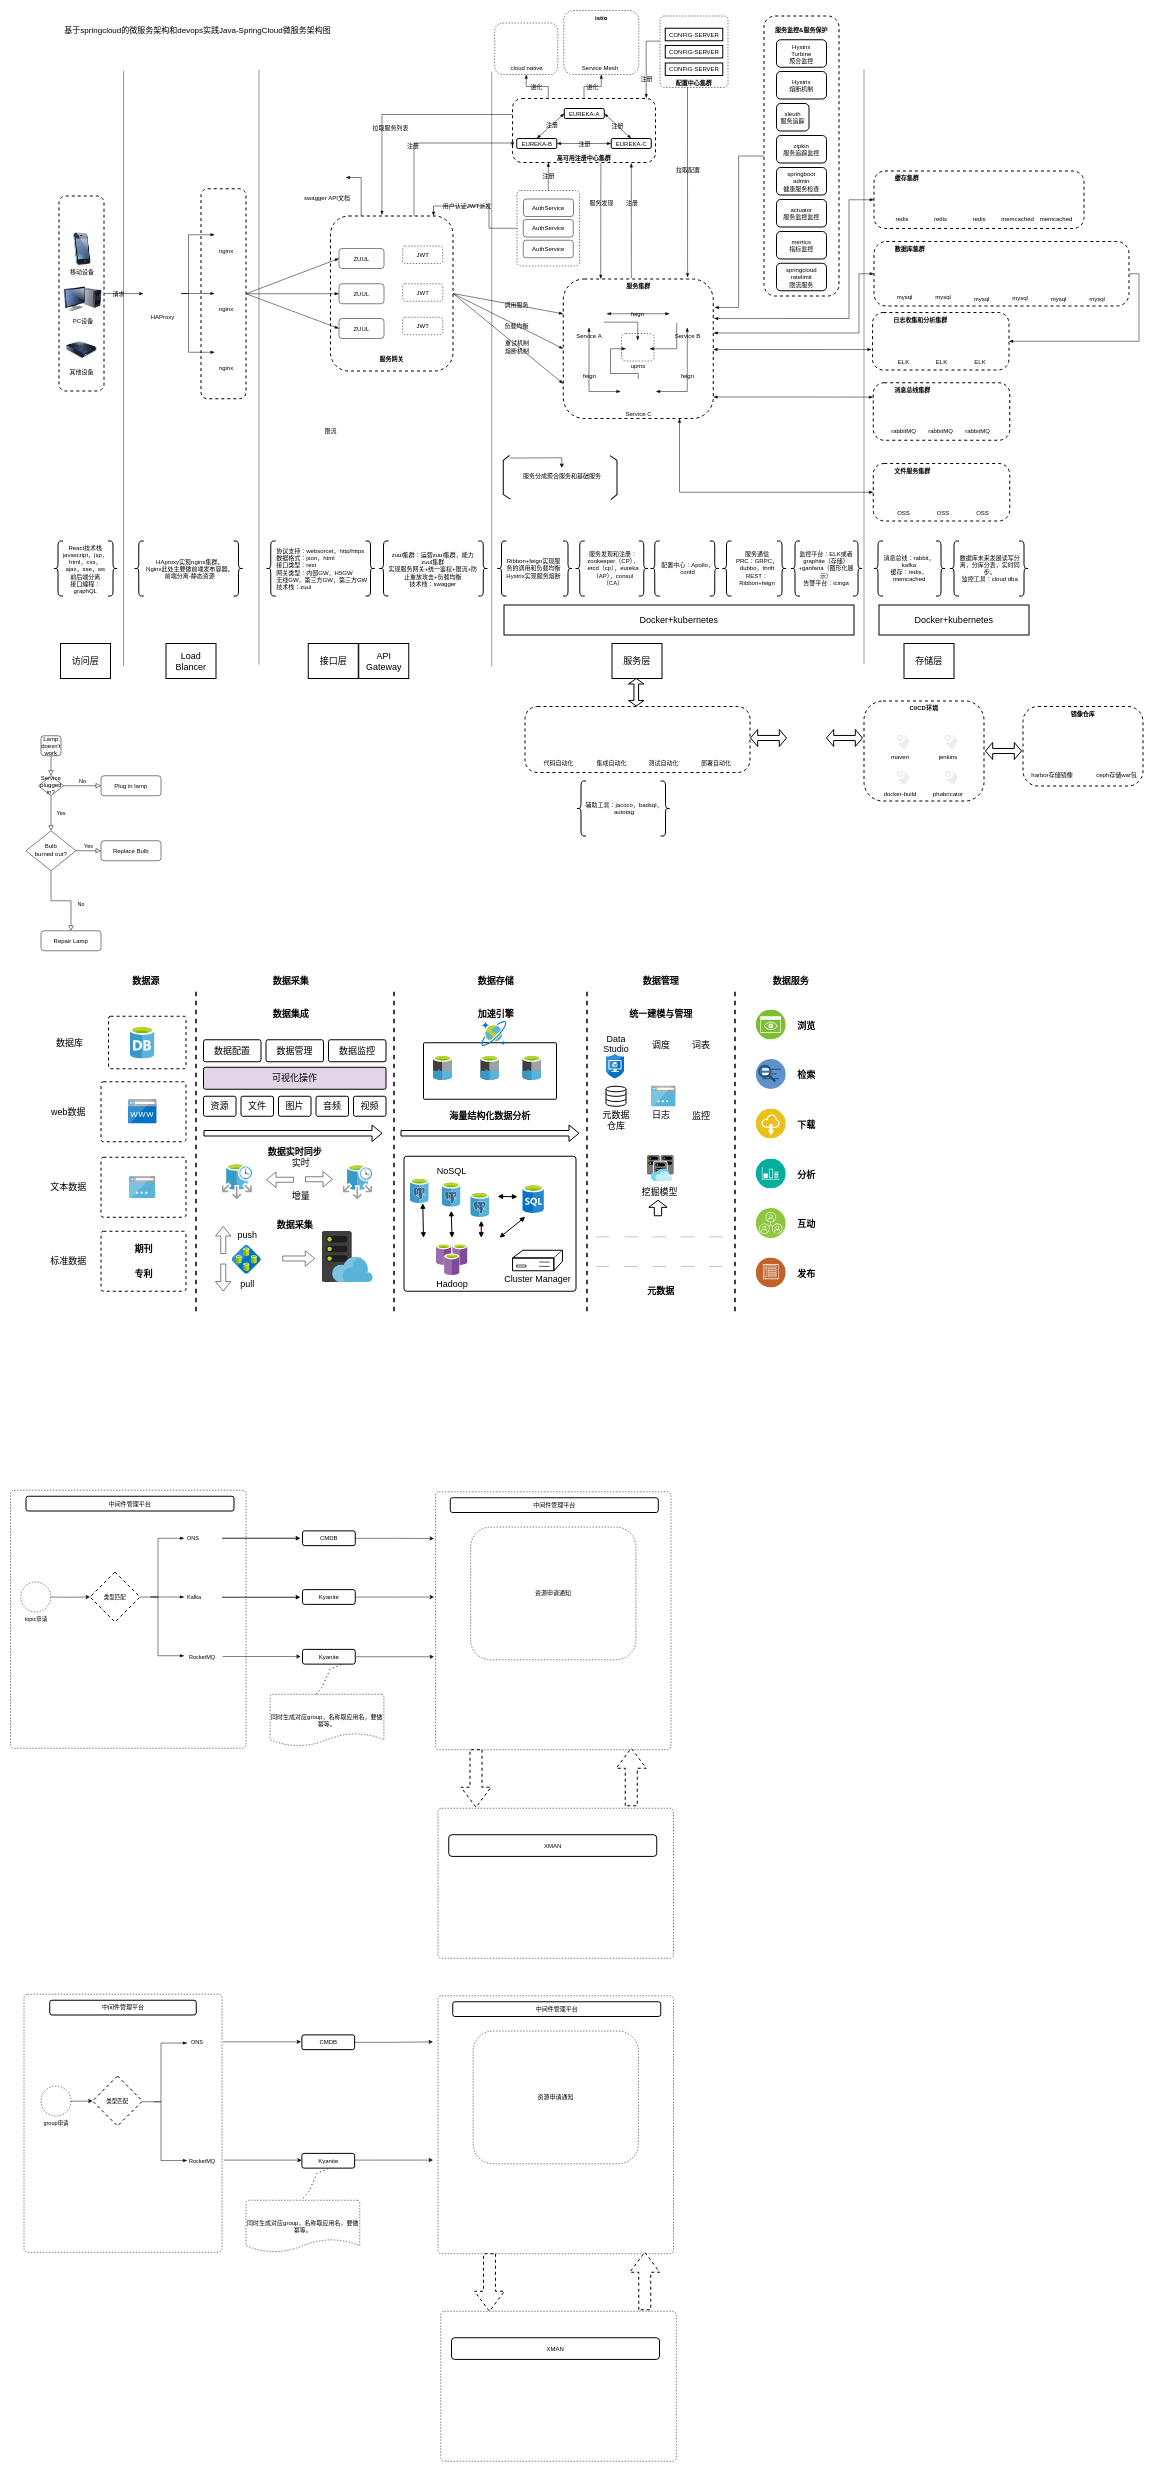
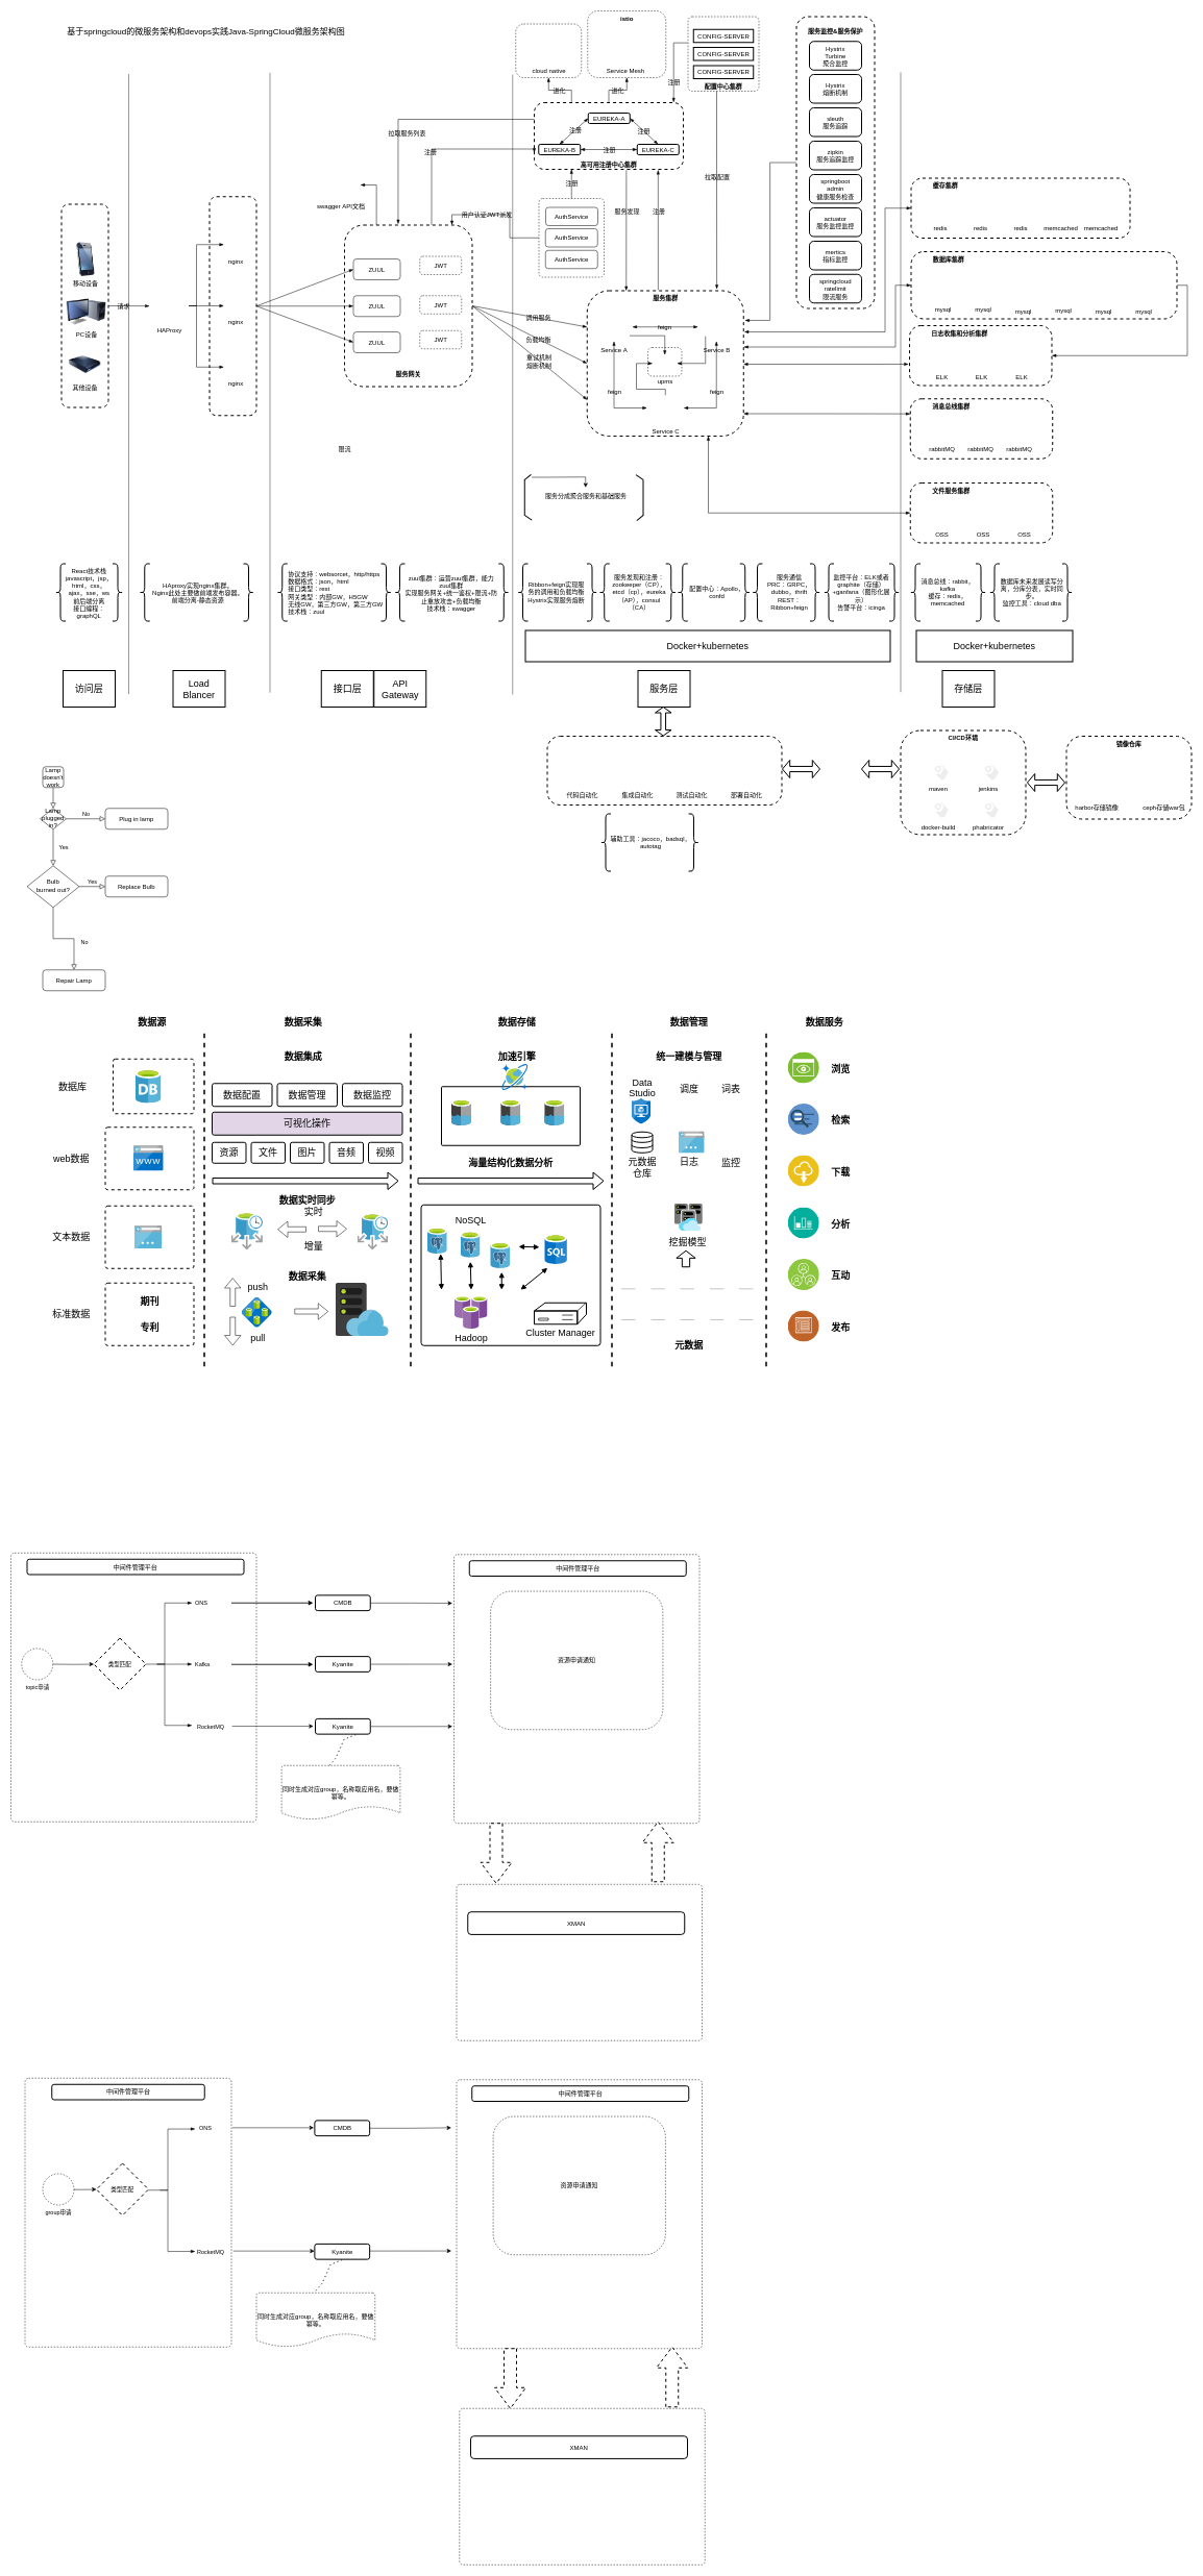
- <mxCell id="122" value="sleuth&lt;br&gt;服务追踪" style="rounded=1;whiteSpace=wrap;html=1;strokeWidth=2;" vertex="1" parent="118"><mxGeometry x="25" y="175" width="65" height="55" as="geometry" /></mxCell>
+ <mxCell id="122" value="sleuth&lt;br&gt;服务追踪" style="rounded=1;whiteSpace=wrap;html=1;strokeWidth=2;" vertex="1" parent="118"><mxGeometry x="25" y="175" width="100" height="55" as="geometry" /></mxCell>
- <mxCell id="6" value="Service&lt;br&gt;plugged in?" style="rhombus;whiteSpace=wrap;html=1;shadow=0;fontFamily=Helvetica;fontSize=12;align=center;strokeWidth=1;spacing=6;spacingTop=-4;" parent="1" vertex="1"><mxGeometry x="76" y="1551" width="50" height="40" as="geometry" /></mxCell>
+ <mxCell id="6" value="Lamp&lt;br&gt;plugged in?" style="rhombus;whiteSpace=wrap;html=1;shadow=0;fontFamily=Helvetica;fontSize=12;align=center;strokeWidth=1;spacing=6;spacingTop=-4;" parent="1" vertex="1"><mxGeometry x="76" y="1551" width="50" height="40" as="geometry" /></mxCell>
